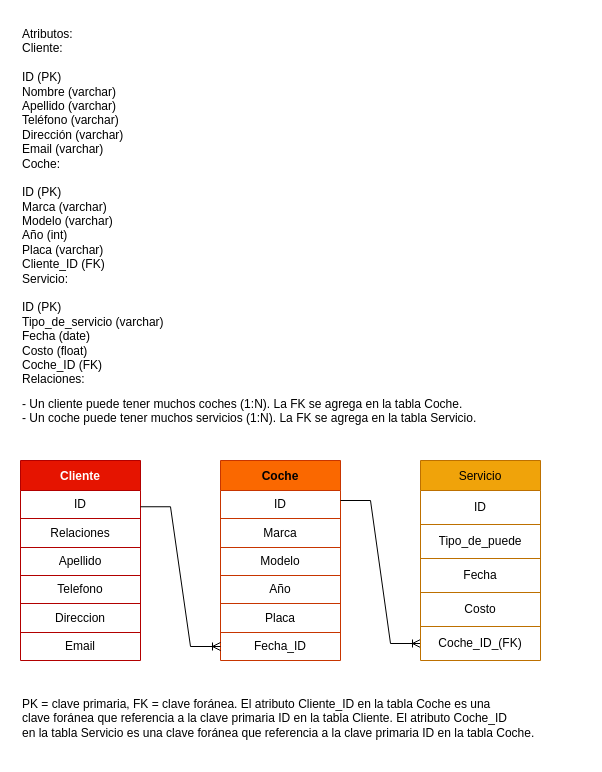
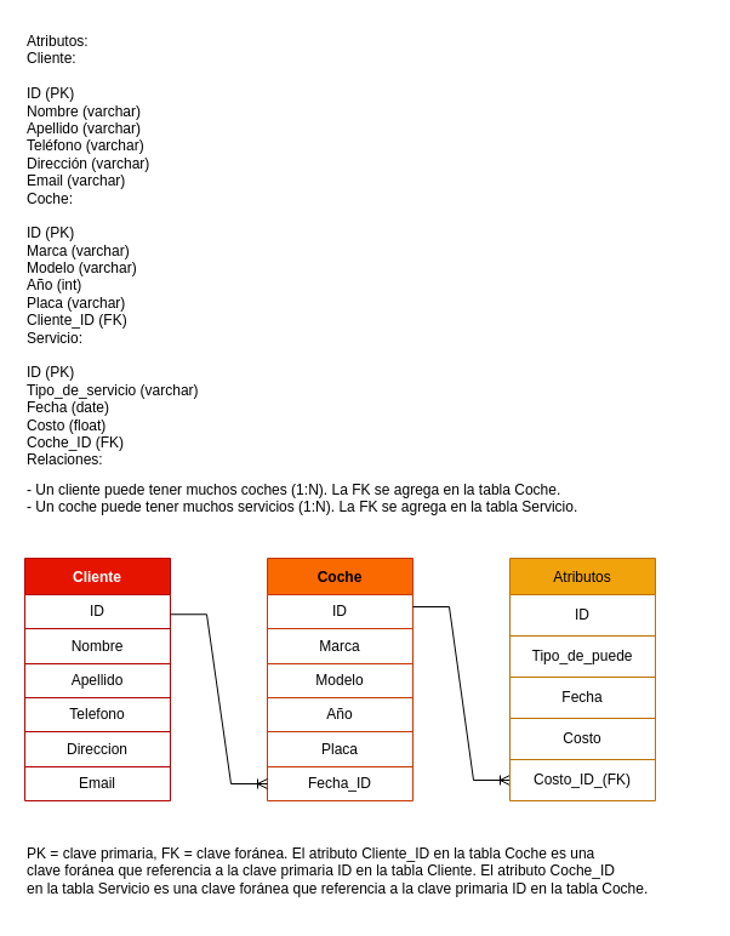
- <mxCell id="32" value="Servicio" style="shape=table;startSize=30;container=1;collapsible=0;childLayout=tableLayout;fillColor=#f0a30a;fontColor=#000000;strokeColor=#BD7000;" vertex="1" parent="1"><mxGeometry x="420" y="460" width="120" height="200" as="geometry" /></mxCell>
+ <mxCell id="32" value="Atributos" style="shape=table;startSize=30;container=1;collapsible=0;childLayout=tableLayout;fillColor=#f0a30a;fontColor=#000000;strokeColor=#BD7000;" vertex="1" parent="1"><mxGeometry x="420" y="460" width="120" height="200" as="geometry" /></mxCell>
- <mxCell id="6" value="Relaciones" style="shape=partialRectangle;html=1;whiteSpace=wrap;connectable=0;overflow=hidden;fillColor=none;top=0;left=0;bottom=0;right=0;pointerEvents=1;" vertex="1" parent="5"><mxGeometry width="120" height="29" as="geometry"><mxRectangle width="120" height="29" as="alternateBounds" /></mxGeometry></mxCell>
+ <mxCell id="6" value="Nombre" style="shape=partialRectangle;html=1;whiteSpace=wrap;connectable=0;overflow=hidden;fillColor=none;top=0;left=0;bottom=0;right=0;pointerEvents=1;" vertex="1" parent="5"><mxGeometry width="120" height="29" as="geometry"><mxRectangle width="120" height="29" as="alternateBounds" /></mxGeometry></mxCell>
- <mxCell id="42" value="Coche_ID_(FK)" style="shape=partialRectangle;html=1;whiteSpace=wrap;connectable=0;overflow=hidden;fillColor=none;top=0;left=0;bottom=0;right=0;pointerEvents=1;" vertex="1" parent="41"><mxGeometry width="120" height="34" as="geometry"><mxRectangle width="120" height="34" as="alternateBounds" /></mxGeometry></mxCell>
+ <mxCell id="42" value="Costo_ID_(FK)" style="shape=partialRectangle;html=1;whiteSpace=wrap;connectable=0;overflow=hidden;fillColor=none;top=0;left=0;bottom=0;right=0;pointerEvents=1;" vertex="1" parent="41"><mxGeometry width="120" height="34" as="geometry"><mxRectangle width="120" height="34" as="alternateBounds" /></mxGeometry></mxCell>
